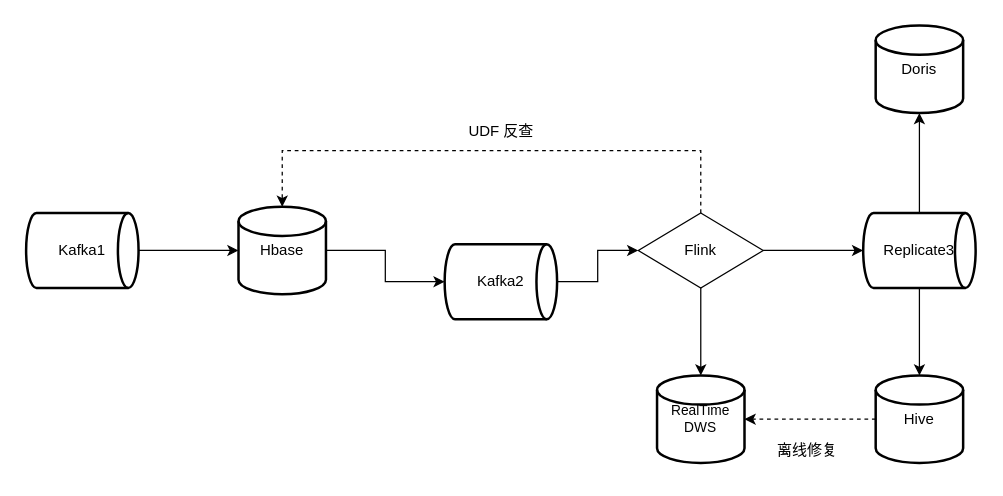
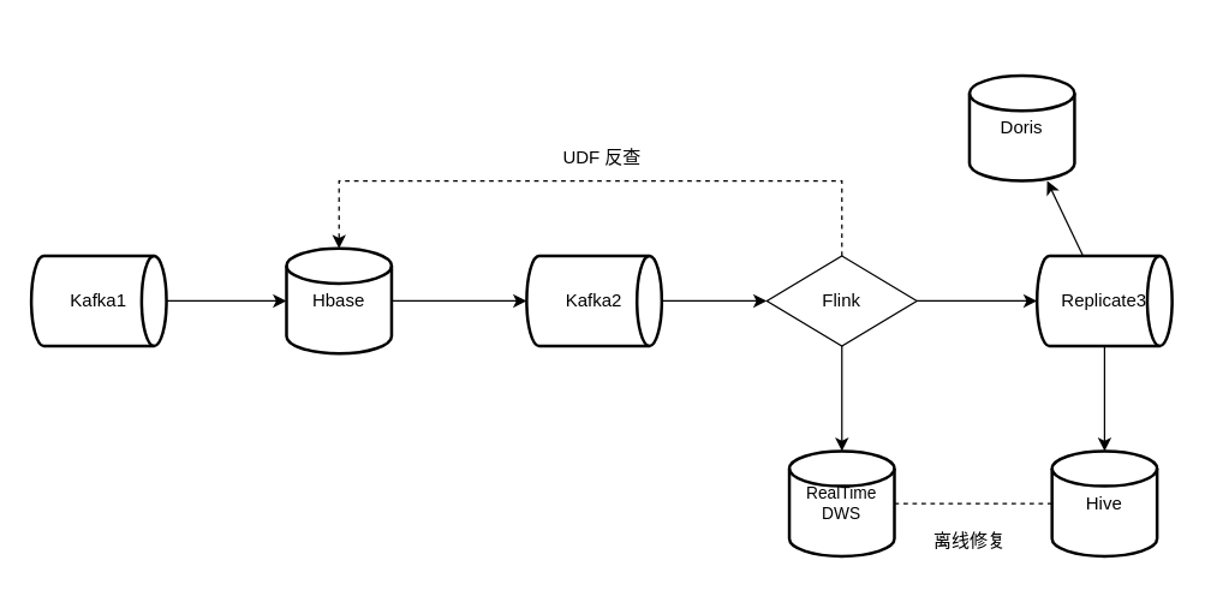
- <mxCell id="2" value="Doris" style="strokeWidth=2;html=1;shape=mxgraph.flowchart.database;whiteSpace=wrap;labelBackgroundColor=none;" vertex="1" parent="1"><mxGeometry x="700" y="20" width="70" height="70" as="geometry" /></mxCell>
+ <mxCell id="2" value="Doris" style="strokeWidth=2;html=1;shape=mxgraph.flowchart.database;whiteSpace=wrap;labelBackgroundColor=none;" vertex="1" parent="1"><mxGeometry x="645" y="50" width="70" height="70" as="geometry" /></mxCell>
- <mxCell id="7" value="Kafka2" style="strokeWidth=2;html=1;shape=mxgraph.flowchart.direct_data;whiteSpace=wrap;labelBackgroundColor=none;" vertex="1" parent="1"><mxGeometry x="355" y="195" width="90" height="60" as="geometry" /></mxCell>
+ <mxCell id="7" value="Kafka2" style="strokeWidth=2;html=1;shape=mxgraph.flowchart.direct_data;whiteSpace=wrap;labelBackgroundColor=none;" vertex="1" parent="1"><mxGeometry x="350" y="170" width="90" height="60" as="geometry" /></mxCell>
- <mxCell id="10" value="" style="edgeStyle=none;rounded=0;orthogonalLoop=1;jettySize=auto;html=1;dashed=1;" edge="1" parent="1" source="11" target="19"><mxGeometry relative="1" as="geometry" /></mxCell>
+ <mxCell id="10" value="" style="edgeStyle=none;rounded=0;orthogonalLoop=1;jettySize=auto;html=1;dashed=1;endArrow=none;" edge="1" parent="1" source="11" target="19"><mxGeometry relative="1" as="geometry" /></mxCell>
